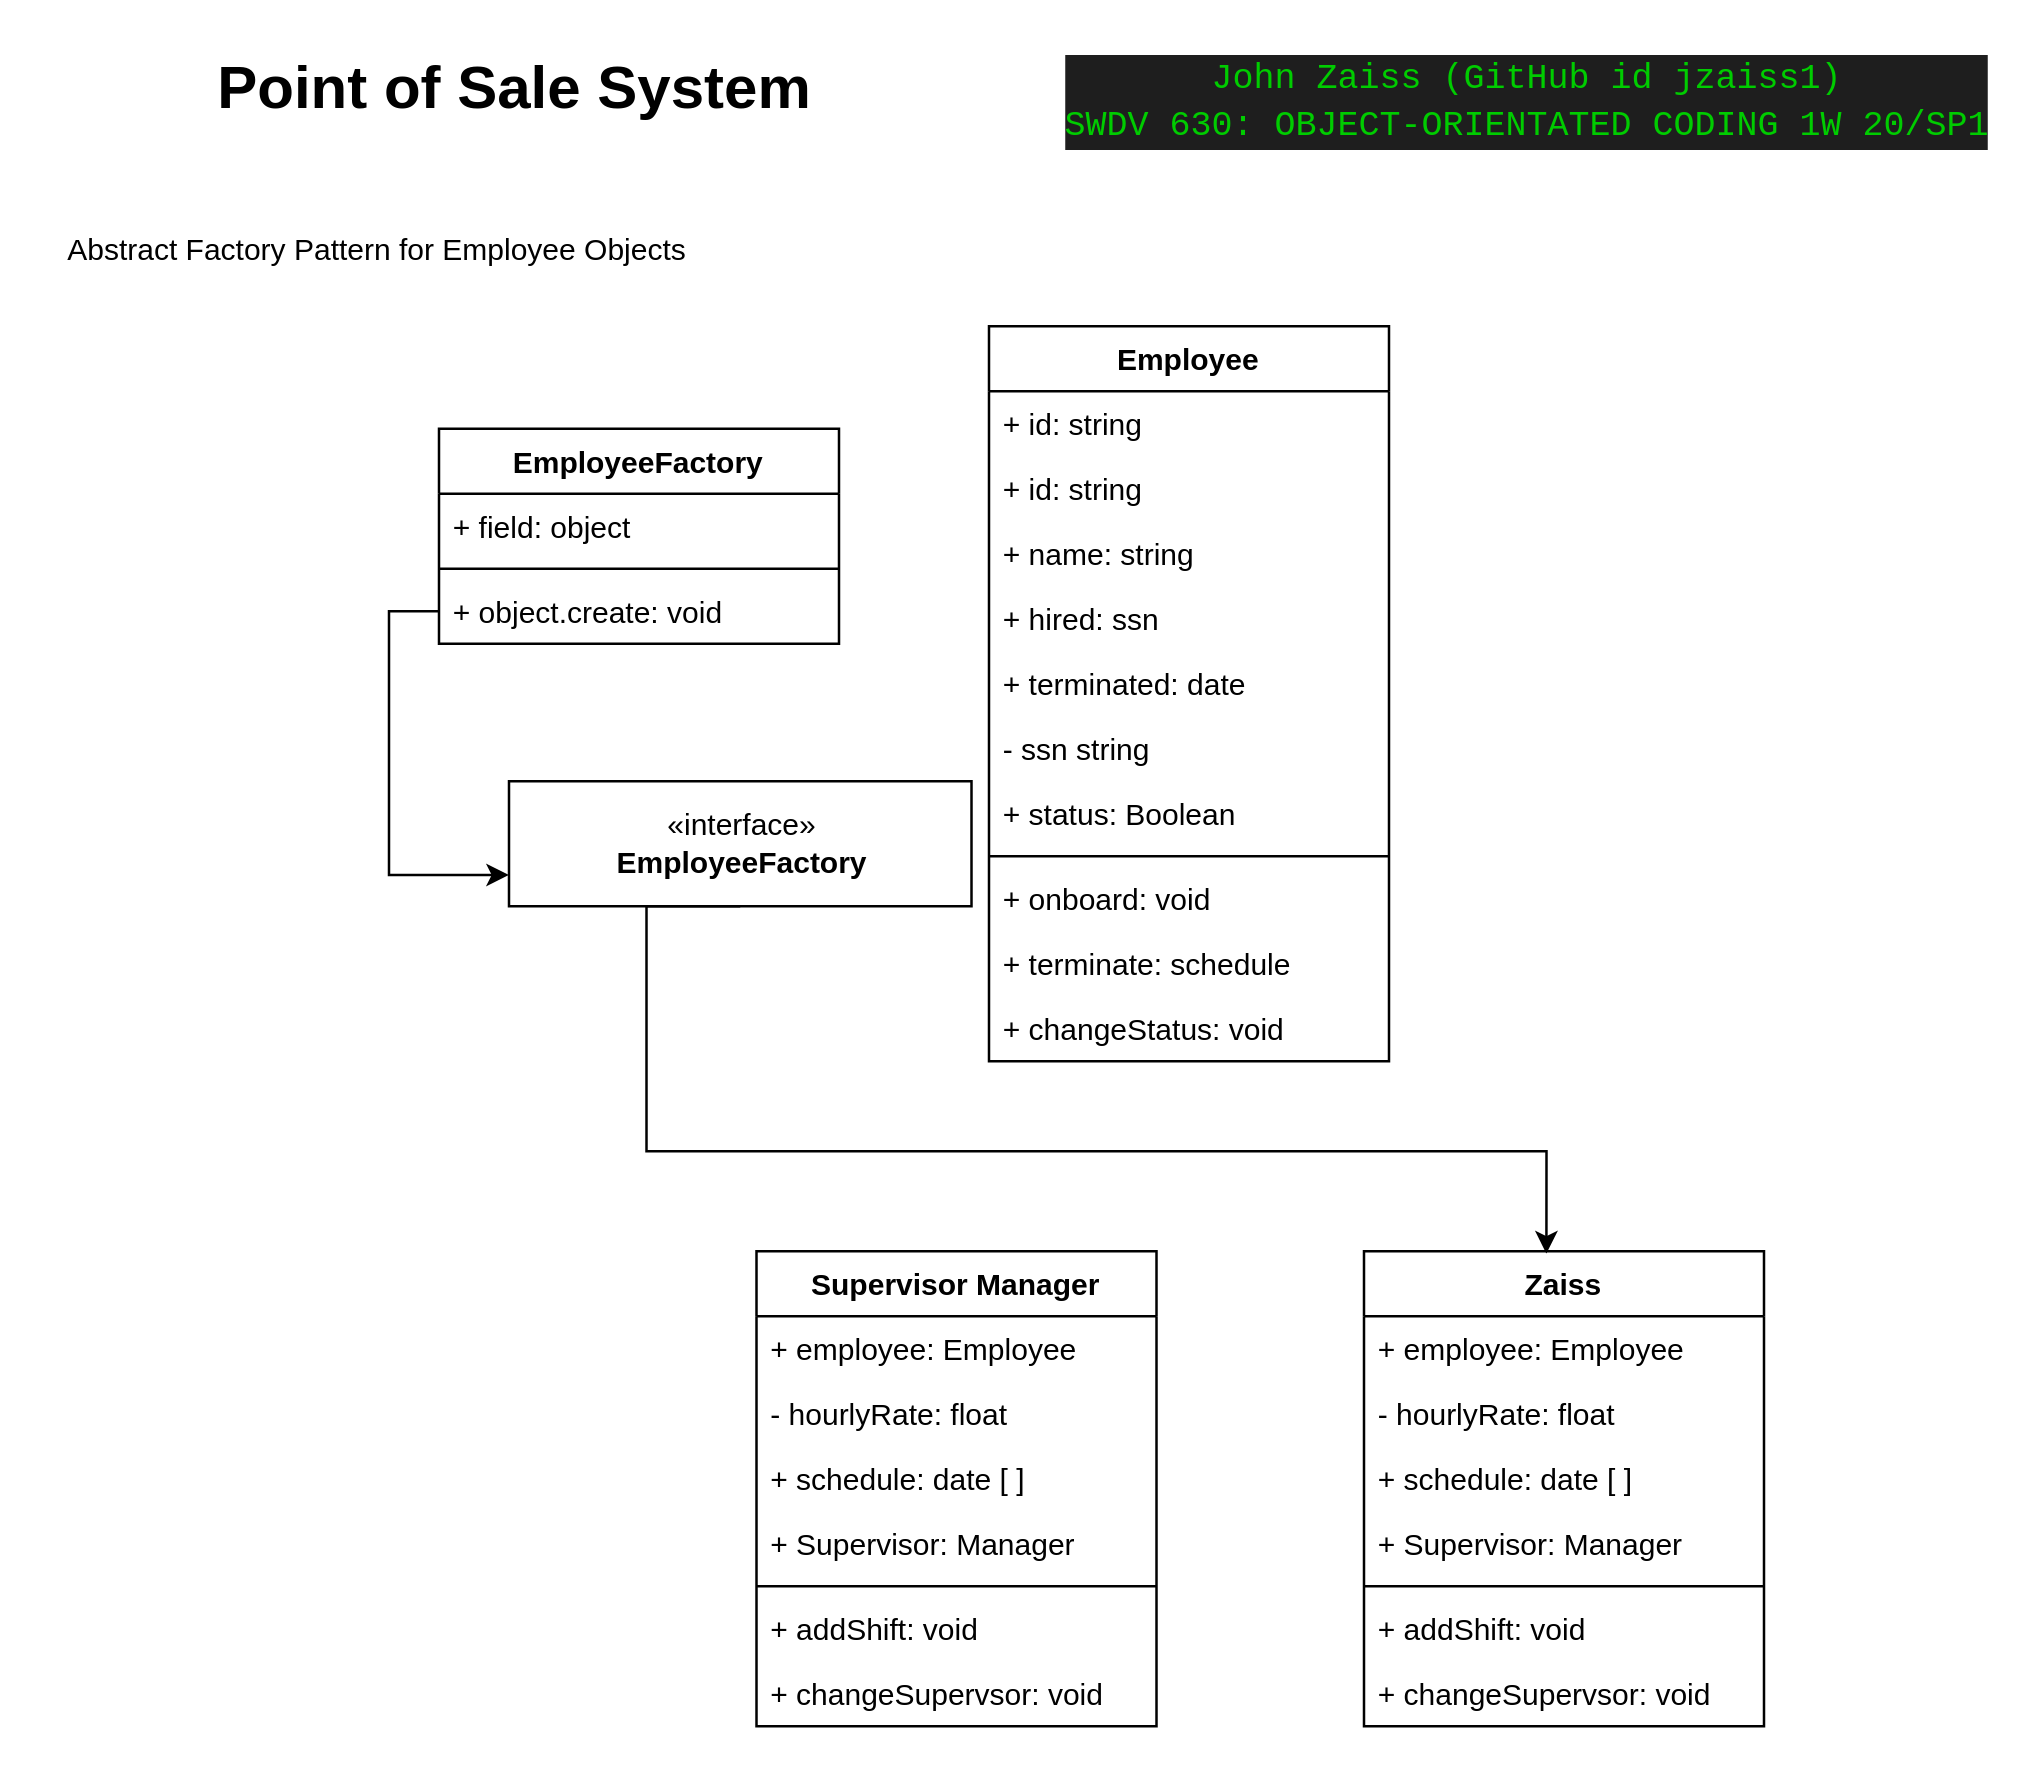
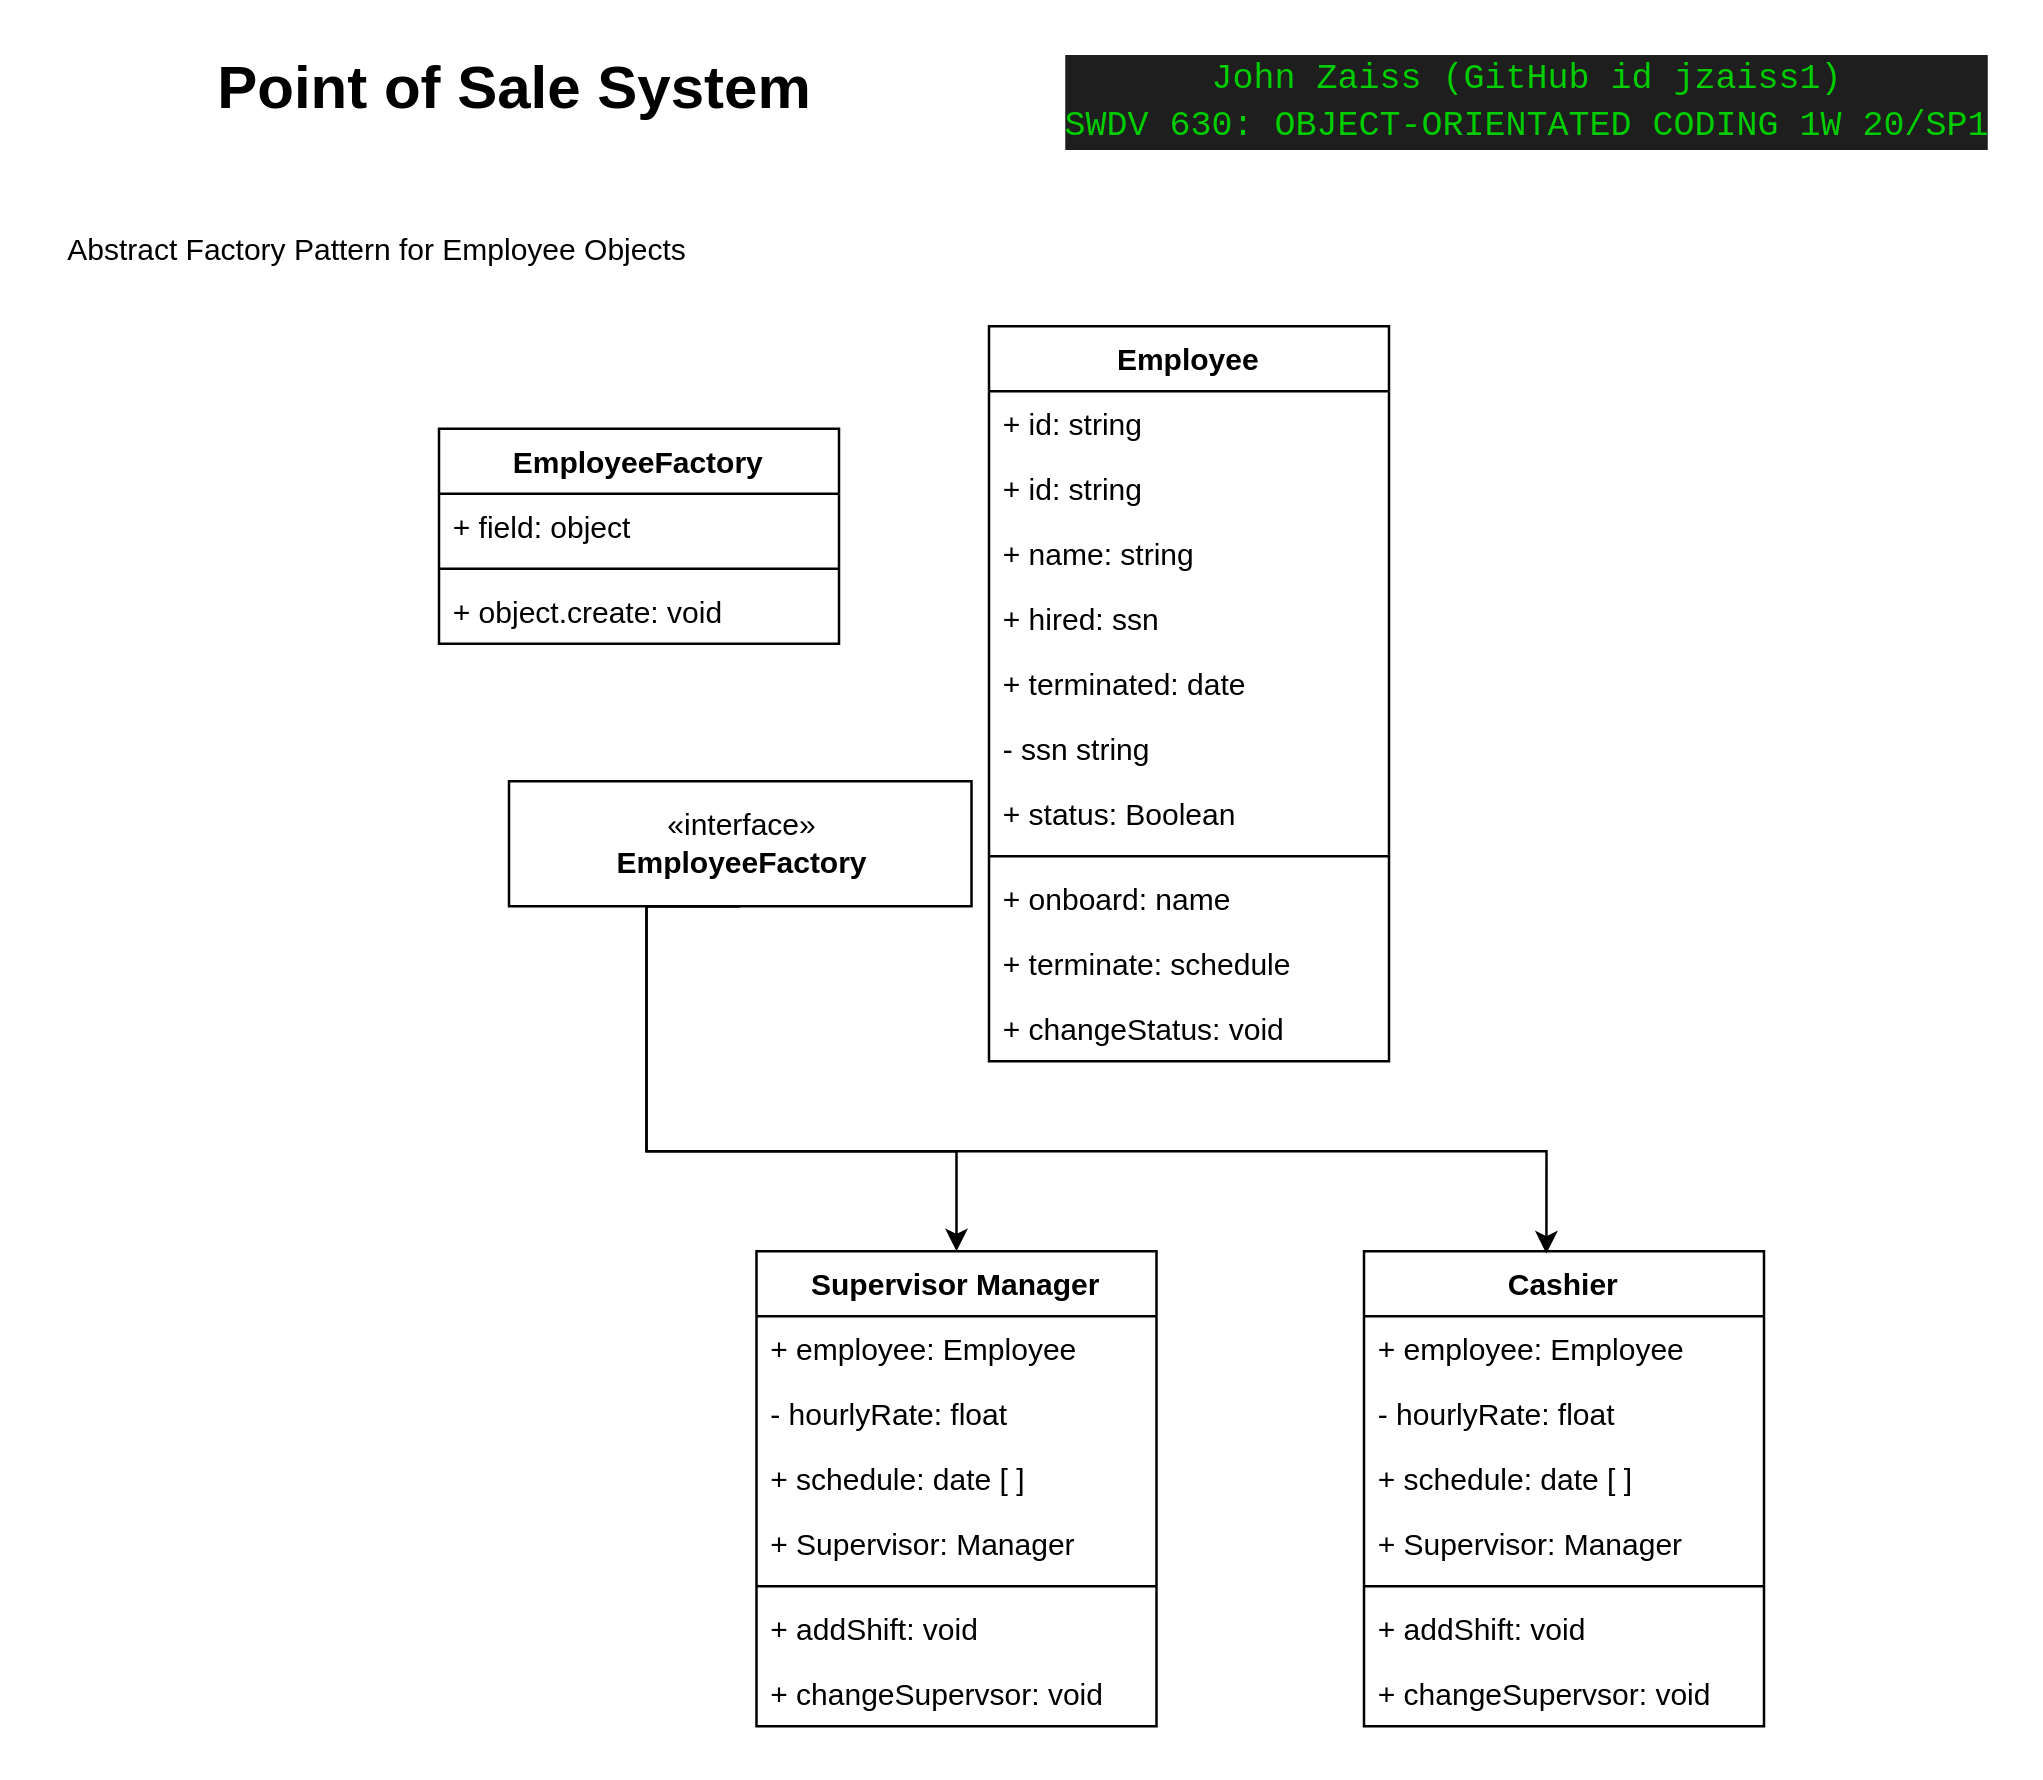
- <mxCell id="32" style="edgeStyle=orthogonalEdgeStyle;rounded=0;orthogonalLoop=1;jettySize=auto;html=1;exitX=0;exitY=0.5;exitDx=0;exitDy=0;entryX=0;entryY=0.75;entryDx=0;entryDy=0;" edge="1" parent="1" source="31" target="27"><mxGeometry relative="1" as="geometry" /></mxCell>
- <mxCell id="14" value="+ onboard: void" style="text;strokeColor=none;fillColor=none;align=left;verticalAlign=top;spacingLeft=4;spacingRight=4;overflow=hidden;rotatable=0;points=[[0,0.5],[1,0.5]];portConstraint=eastwest;" vertex="1" parent="5"><mxGeometry y="216" width="160" height="26" as="geometry" /></mxCell>
+ <mxCell id="14" value="+ onboard: name" style="text;strokeColor=none;fillColor=none;align=left;verticalAlign=top;spacingLeft=4;spacingRight=4;overflow=hidden;rotatable=0;points=[[0,0.5],[1,0.5]];portConstraint=eastwest;" vertex="1" parent="5"><mxGeometry y="216" width="160" height="26" as="geometry" /></mxCell>
+ <mxCell id="26" style="edgeStyle=orthogonalEdgeStyle;rounded=0;orthogonalLoop=1;jettySize=auto;html=1;exitX=0.5;exitY=1;exitDx=0;exitDy=0;entryX=0.5;entryY=0;entryDx=0;entryDy=0;" edge="1" parent="1" source="27" target="33"><mxGeometry relative="1" as="geometry"><Array as="points"><mxPoint x="258" y="460" /><mxPoint x="382" y="460" /></Array></mxGeometry></mxCell>
- <mxCell id="17" value="Zaiss" style="swimlane;fontStyle=1;align=center;verticalAlign=top;childLayout=stackLayout;horizontal=1;startSize=26;horizontalStack=0;resizeParent=1;resizeParentMax=0;resizeLast=0;collapsible=1;marginBottom=0;" vertex="1" parent="1"><mxGeometry x="545" y="500" width="160" height="190" as="geometry" /></mxCell>
+ <mxCell id="17" value="Cashier" style="swimlane;fontStyle=1;align=center;verticalAlign=top;childLayout=stackLayout;horizontal=1;startSize=26;horizontalStack=0;resizeParent=1;resizeParentMax=0;resizeLast=0;collapsible=1;marginBottom=0;" vertex="1" parent="1"><mxGeometry x="545" y="500" width="160" height="190" as="geometry" /></mxCell>
